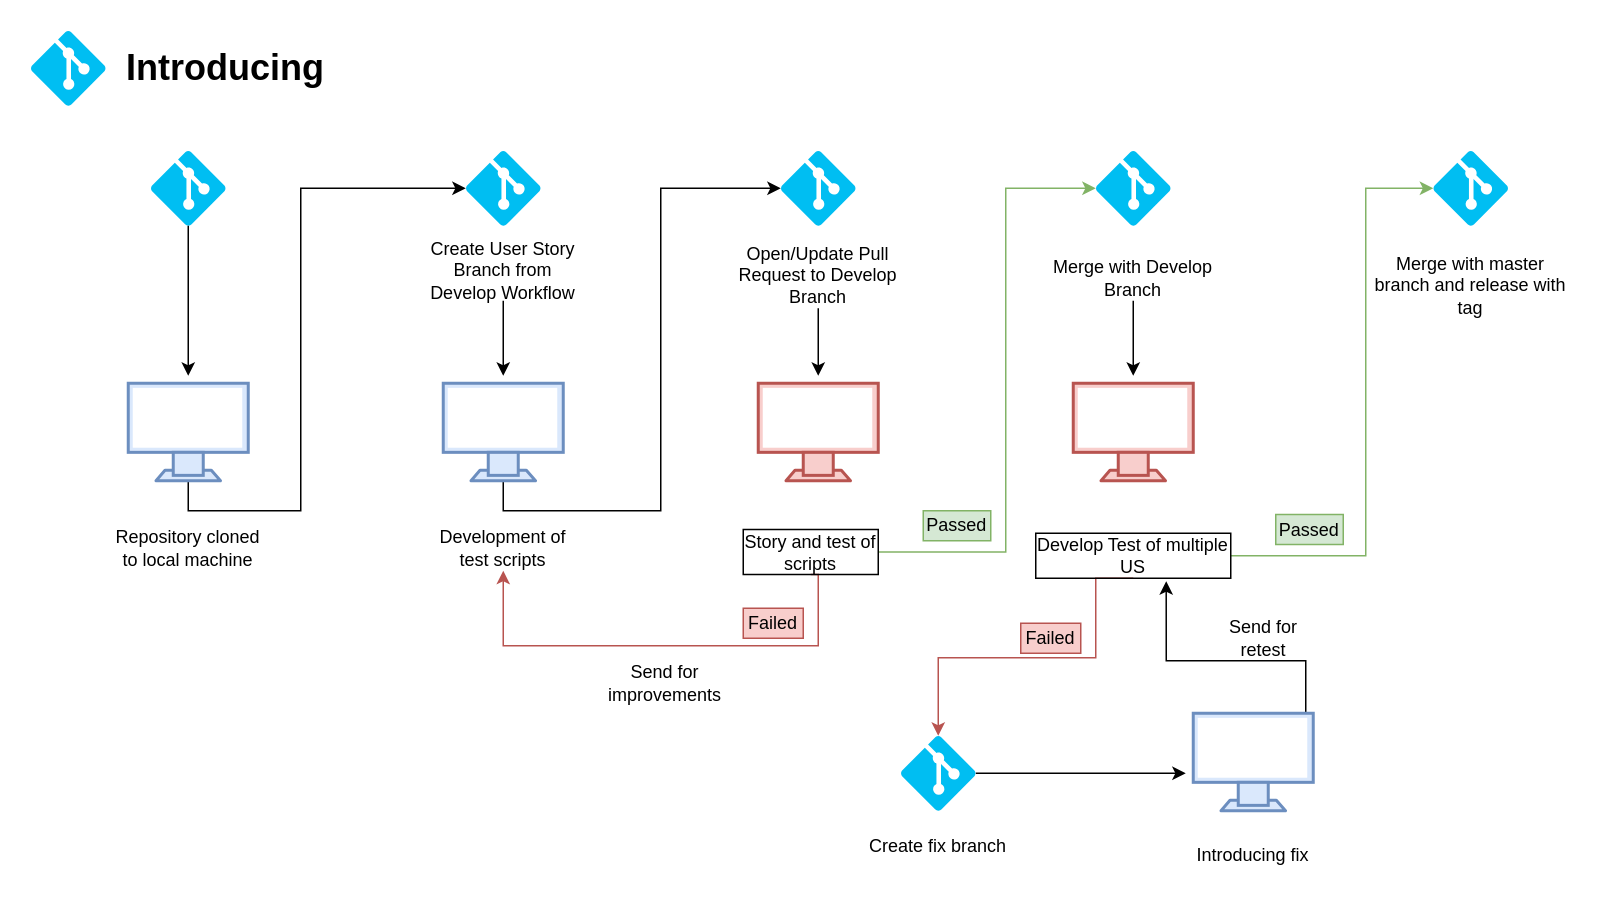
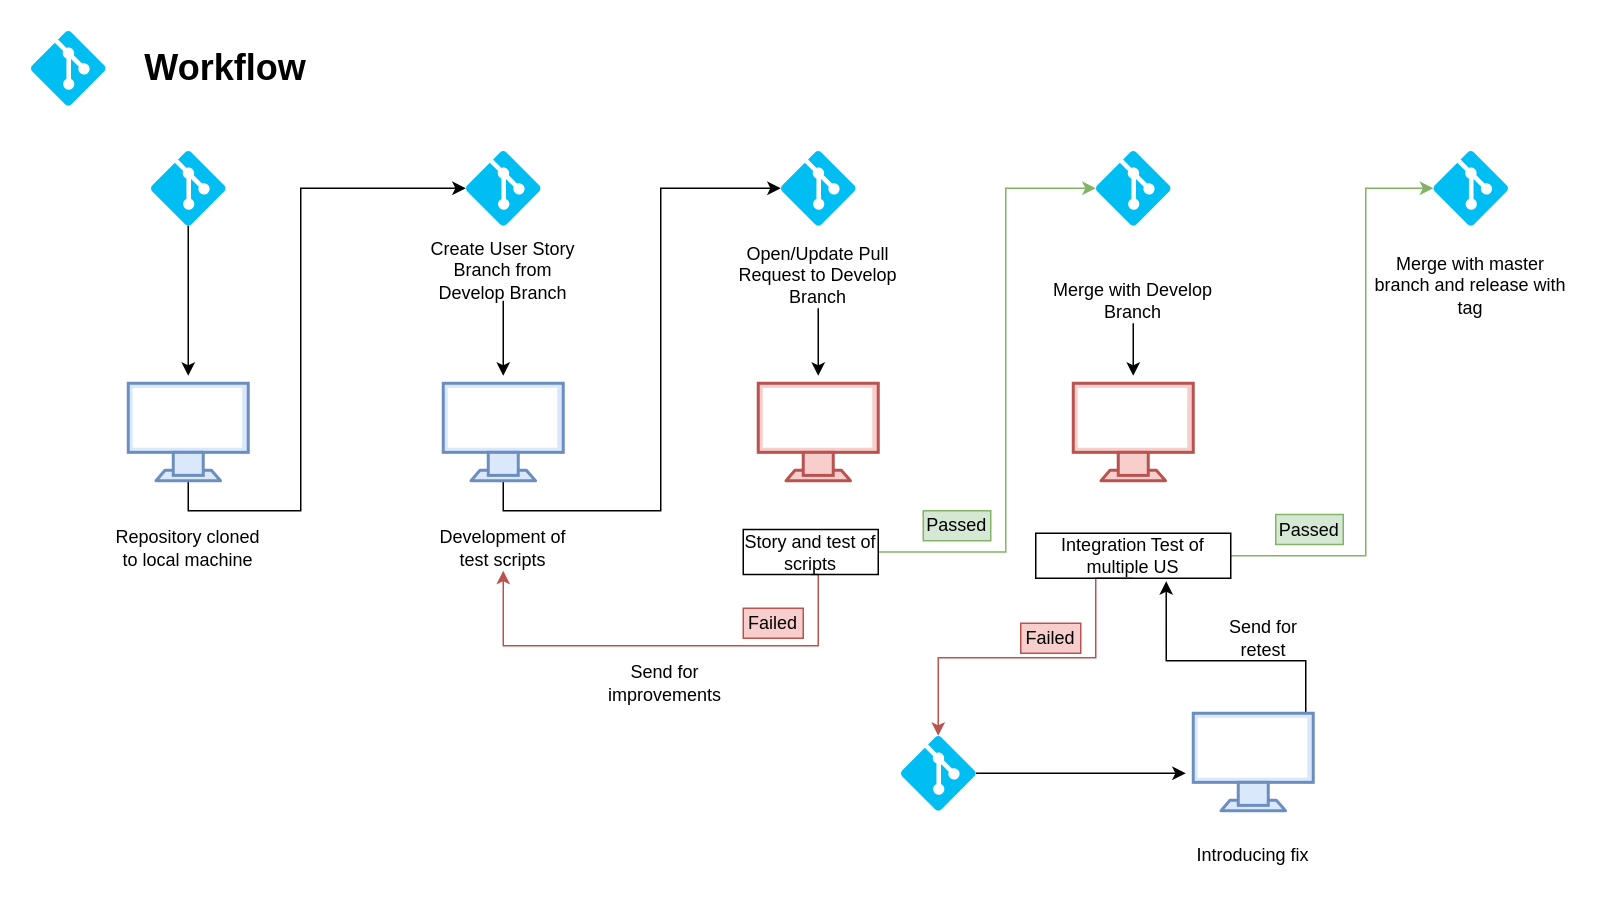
- <mxCell id="3" value="&lt;h1&gt;Introducing&lt;/h1&gt;" style="text;html=1;strokeColor=none;fillColor=none;align=center;verticalAlign=middle;whiteSpace=wrap;rounded=0;" vertex="1" parent="1"><mxGeometry x="60" y="30" width="180" height="30" as="geometry" /></mxCell>
+ <mxCell id="3" value="&lt;h1&gt;Workflow&lt;/h1&gt;" style="text;html=1;strokeColor=none;fillColor=none;align=center;verticalAlign=middle;whiteSpace=wrap;rounded=0;" vertex="1" parent="1"><mxGeometry x="60" y="30" width="180" height="30" as="geometry" /></mxCell>
- <mxCell id="11" value="Create User Story Branch from Develop Workflow" style="text;html=1;strokeColor=none;fillColor=none;align=center;verticalAlign=middle;whiteSpace=wrap;rounded=0;" vertex="1" parent="1"><mxGeometry x="285" y="160" width="100" height="40" as="geometry" /></mxCell>
+ <mxCell id="11" value="Create User Story Branch from Develop Branch" style="text;html=1;strokeColor=none;fillColor=none;align=center;verticalAlign=middle;whiteSpace=wrap;rounded=0;" vertex="1" parent="1"><mxGeometry x="285" y="160" width="100" height="40" as="geometry" /></mxCell>
- <mxCell id="27" value="Merge with Develop Branch&lt;br&gt;" style="text;html=1;strokeColor=none;fillColor=none;align=center;verticalAlign=middle;whiteSpace=wrap;rounded=0;" vertex="1" parent="1"><mxGeometry x="700" y="170" width="110" height="30" as="geometry" /></mxCell>
+ <mxCell id="27" value="Merge with Develop Branch&lt;br&gt;" style="text;html=1;strokeColor=none;fillColor=none;align=center;verticalAlign=middle;whiteSpace=wrap;rounded=0;" vertex="1" parent="1"><mxGeometry x="700" y="185" width="110" height="30" as="geometry" /></mxCell>
- <mxCell id="31" value="Develop Test of multiple US" style="text;html=1;strokeColor=#000000;fillColor=none;align=center;verticalAlign=middle;whiteSpace=wrap;rounded=0;" vertex="1" parent="1"><mxGeometry x="690" y="355" width="130" height="30" as="geometry" /></mxCell>
+ <mxCell id="31" value="Integration Test of multiple US" style="text;html=1;strokeColor=#000000;fillColor=none;align=center;verticalAlign=middle;whiteSpace=wrap;rounded=0;" vertex="1" parent="1"><mxGeometry x="690" y="355" width="130" height="30" as="geometry" /></mxCell>
- <mxCell id="37" value="Create&amp;nbsp;fix branch" style="text;html=1;strokeColor=none;fillColor=none;align=center;verticalAlign=middle;whiteSpace=wrap;rounded=0;" vertex="1" parent="1"><mxGeometry x="570" y="554" width="110" height="20" as="geometry" /></mxCell>
